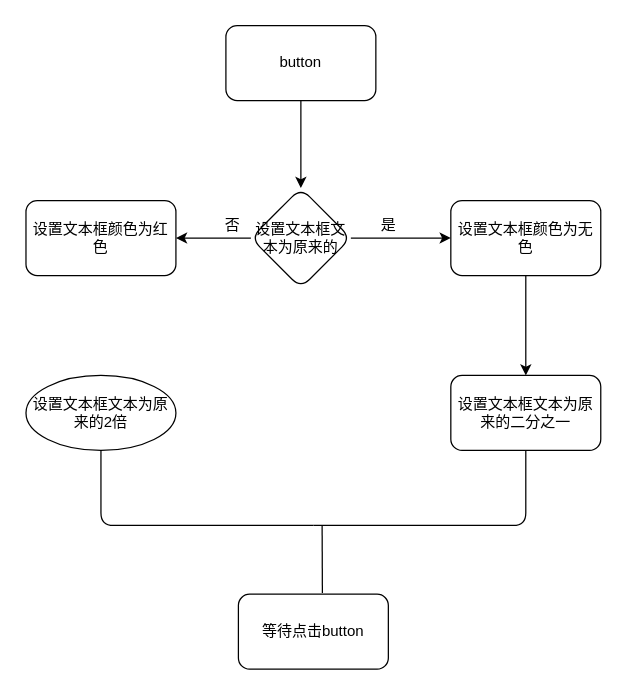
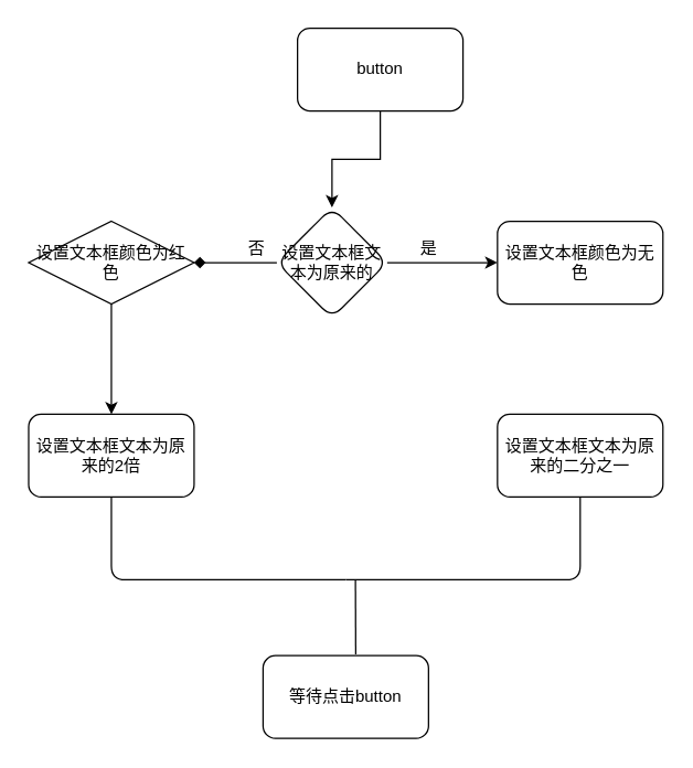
- <mxCell id="3" value="button" style="rounded=1;whiteSpace=wrap;html=1;" vertex="1" parent="1"><mxGeometry x="180" y="20" width="120" height="60" as="geometry" /></mxCell>
+ <mxCell id="3" value="button" style="rounded=1;whiteSpace=wrap;html=1;" vertex="1" parent="1"><mxGeometry x="215" y="20" width="120" height="60" as="geometry" /></mxCell>
- <mxCell id="9" value="设置文本框颜色为红色" style="whiteSpace=wrap;html=1;rounded=1;" vertex="1" parent="1"><mxGeometry x="20" y="160" width="120" height="60" as="geometry" /></mxCell>
+ <mxCell id="9" value="设置文本框颜色为红色" style="rhombus;whiteSpace=wrap;html=1;" vertex="1" parent="1"><mxGeometry x="20" y="160" width="120" height="60" as="geometry" /></mxCell>
- <mxCell id="5" value="" style="edgeStyle=orthogonalEdgeStyle;rounded=0;orthogonalLoop=1;jettySize=auto;html=1;" edge="1" parent="1" source="6" target="9"><mxGeometry relative="1" as="geometry" /></mxCell>
+ <mxCell id="5" value="" style="edgeStyle=orthogonalEdgeStyle;rounded=0;orthogonalLoop=1;jettySize=auto;html=1;endArrow=diamond;" edge="1" parent="1" source="6" target="9"><mxGeometry relative="1" as="geometry" /></mxCell>
+ <mxCell id="8" value="" style="edgeStyle=orthogonalEdgeStyle;rounded=0;orthogonalLoop=1;jettySize=auto;html=1;" edge="1" parent="1" source="9" target="11"><mxGeometry relative="1" as="geometry" /></mxCell>
- <mxCell id="12" value="" style="edgeStyle=orthogonalEdgeStyle;rounded=0;orthogonalLoop=1;jettySize=auto;html=1;" edge="1" parent="1" source="13" target="14"><mxGeometry relative="1" as="geometry" /></mxCell>
- <mxCell id="11" value="设置文本框文本为原来的2倍" style="ellipse;whiteSpace=wrap;html=1;" vertex="1" parent="1"><mxGeometry x="20" y="300" width="120" height="60" as="geometry" /></mxCell>
+ <mxCell id="11" value="设置文本框文本为原来的2倍" style="whiteSpace=wrap;html=1;rounded=1;" vertex="1" parent="1"><mxGeometry x="20" y="300" width="120" height="60" as="geometry" /></mxCell>
